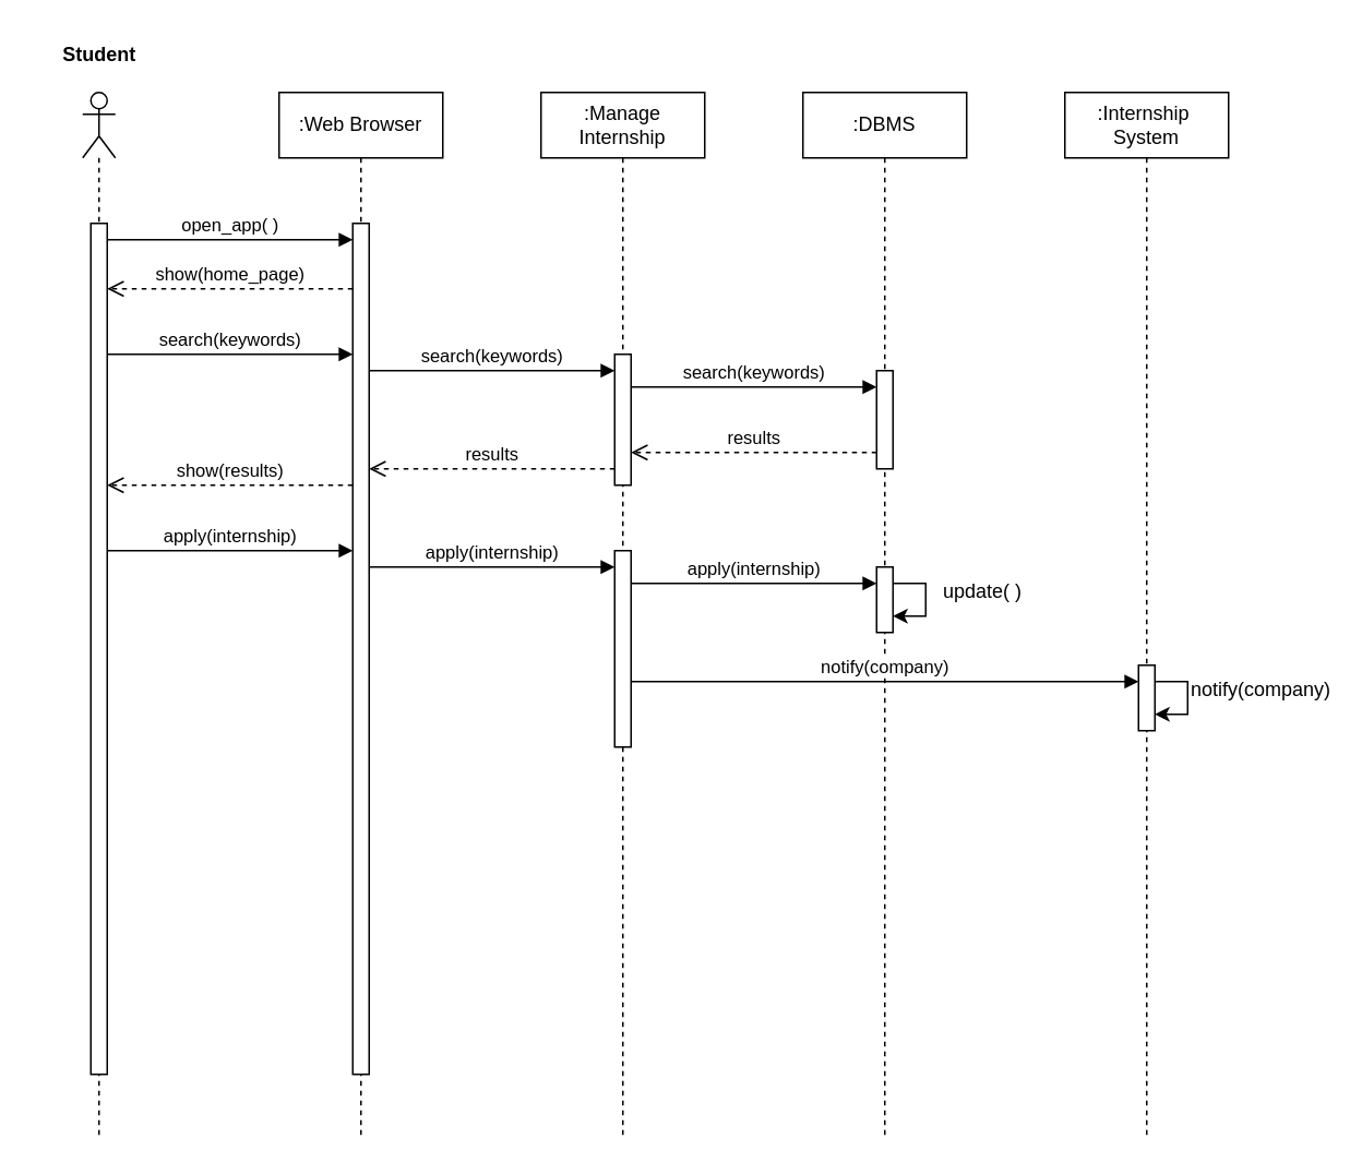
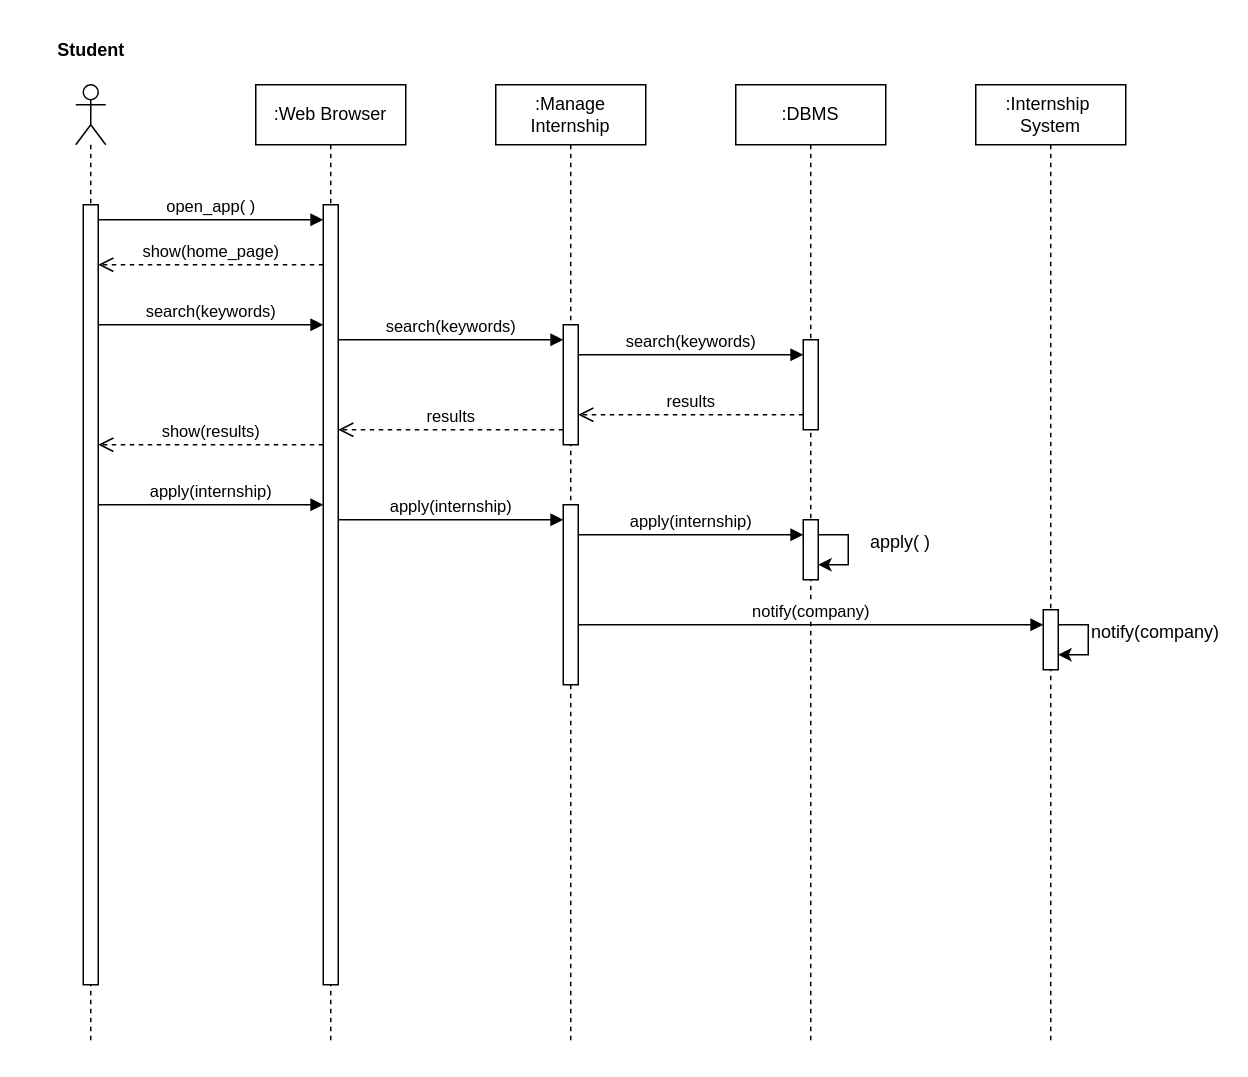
- <mxCell id="28" value="update( )" style="text;html=1;align=center;verticalAlign=middle;whiteSpace=wrap;rounded=0;" vertex="1" parent="1"><mxGeometry x="570" y="346" width="60" height="30" as="geometry" /></mxCell>
+ <mxCell id="28" value="apply( )" style="text;html=1;align=center;verticalAlign=middle;whiteSpace=wrap;rounded=0;" vertex="1" parent="1"><mxGeometry x="570" y="346" width="60" height="30" as="geometry" /></mxCell>
